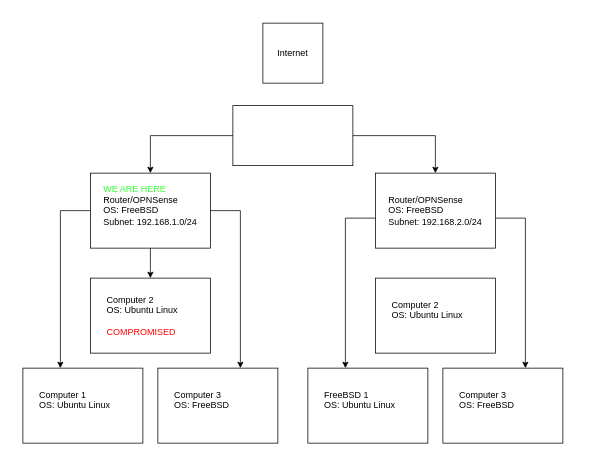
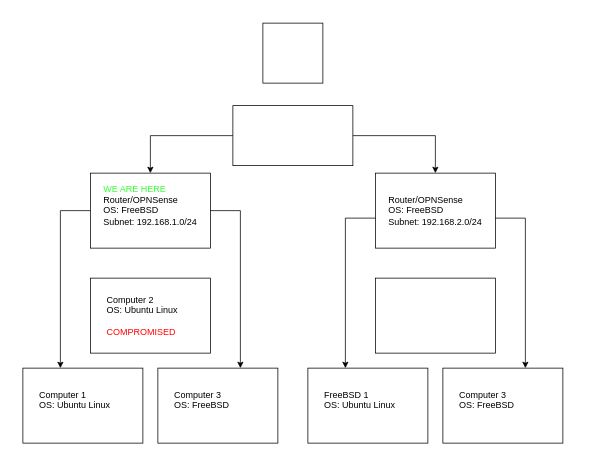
- <mxCell id="7" value="&lt;div style=&quot;text-align: left;&quot;&gt;Internet&lt;/div&gt;" style="text;html=1;align=center;verticalAlign=middle;whiteSpace=wrap;rounded=0;container=0;" parent="5" vertex="1"><mxGeometry width="80" height="80" as="geometry" /></mxCell>
- <mxCell id="27" style="edgeStyle=orthogonalEdgeStyle;rounded=0;orthogonalLoop=1;jettySize=auto;html=1;entryX=0.5;entryY=0;entryDx=0;entryDy=0;" parent="12" source="24" target="21" edge="1"><mxGeometry relative="1" as="geometry" /></mxCell>
- <mxCell id="37" value="Computer 2&lt;div&gt;OS: Ubuntu Linux&lt;/div&gt;&lt;div&gt;&lt;div&gt;&lt;font color=&quot;#ffffff&quot;&gt;IP: 192.168.2.X&lt;/font&gt;&lt;/div&gt;&lt;/div&gt;" style="text;html=1;align=left;verticalAlign=middle;whiteSpace=wrap;rounded=0;container=0;" parent="35" vertex="1"><mxGeometry x="20" width="120" height="100" as="geometry" /></mxCell>
